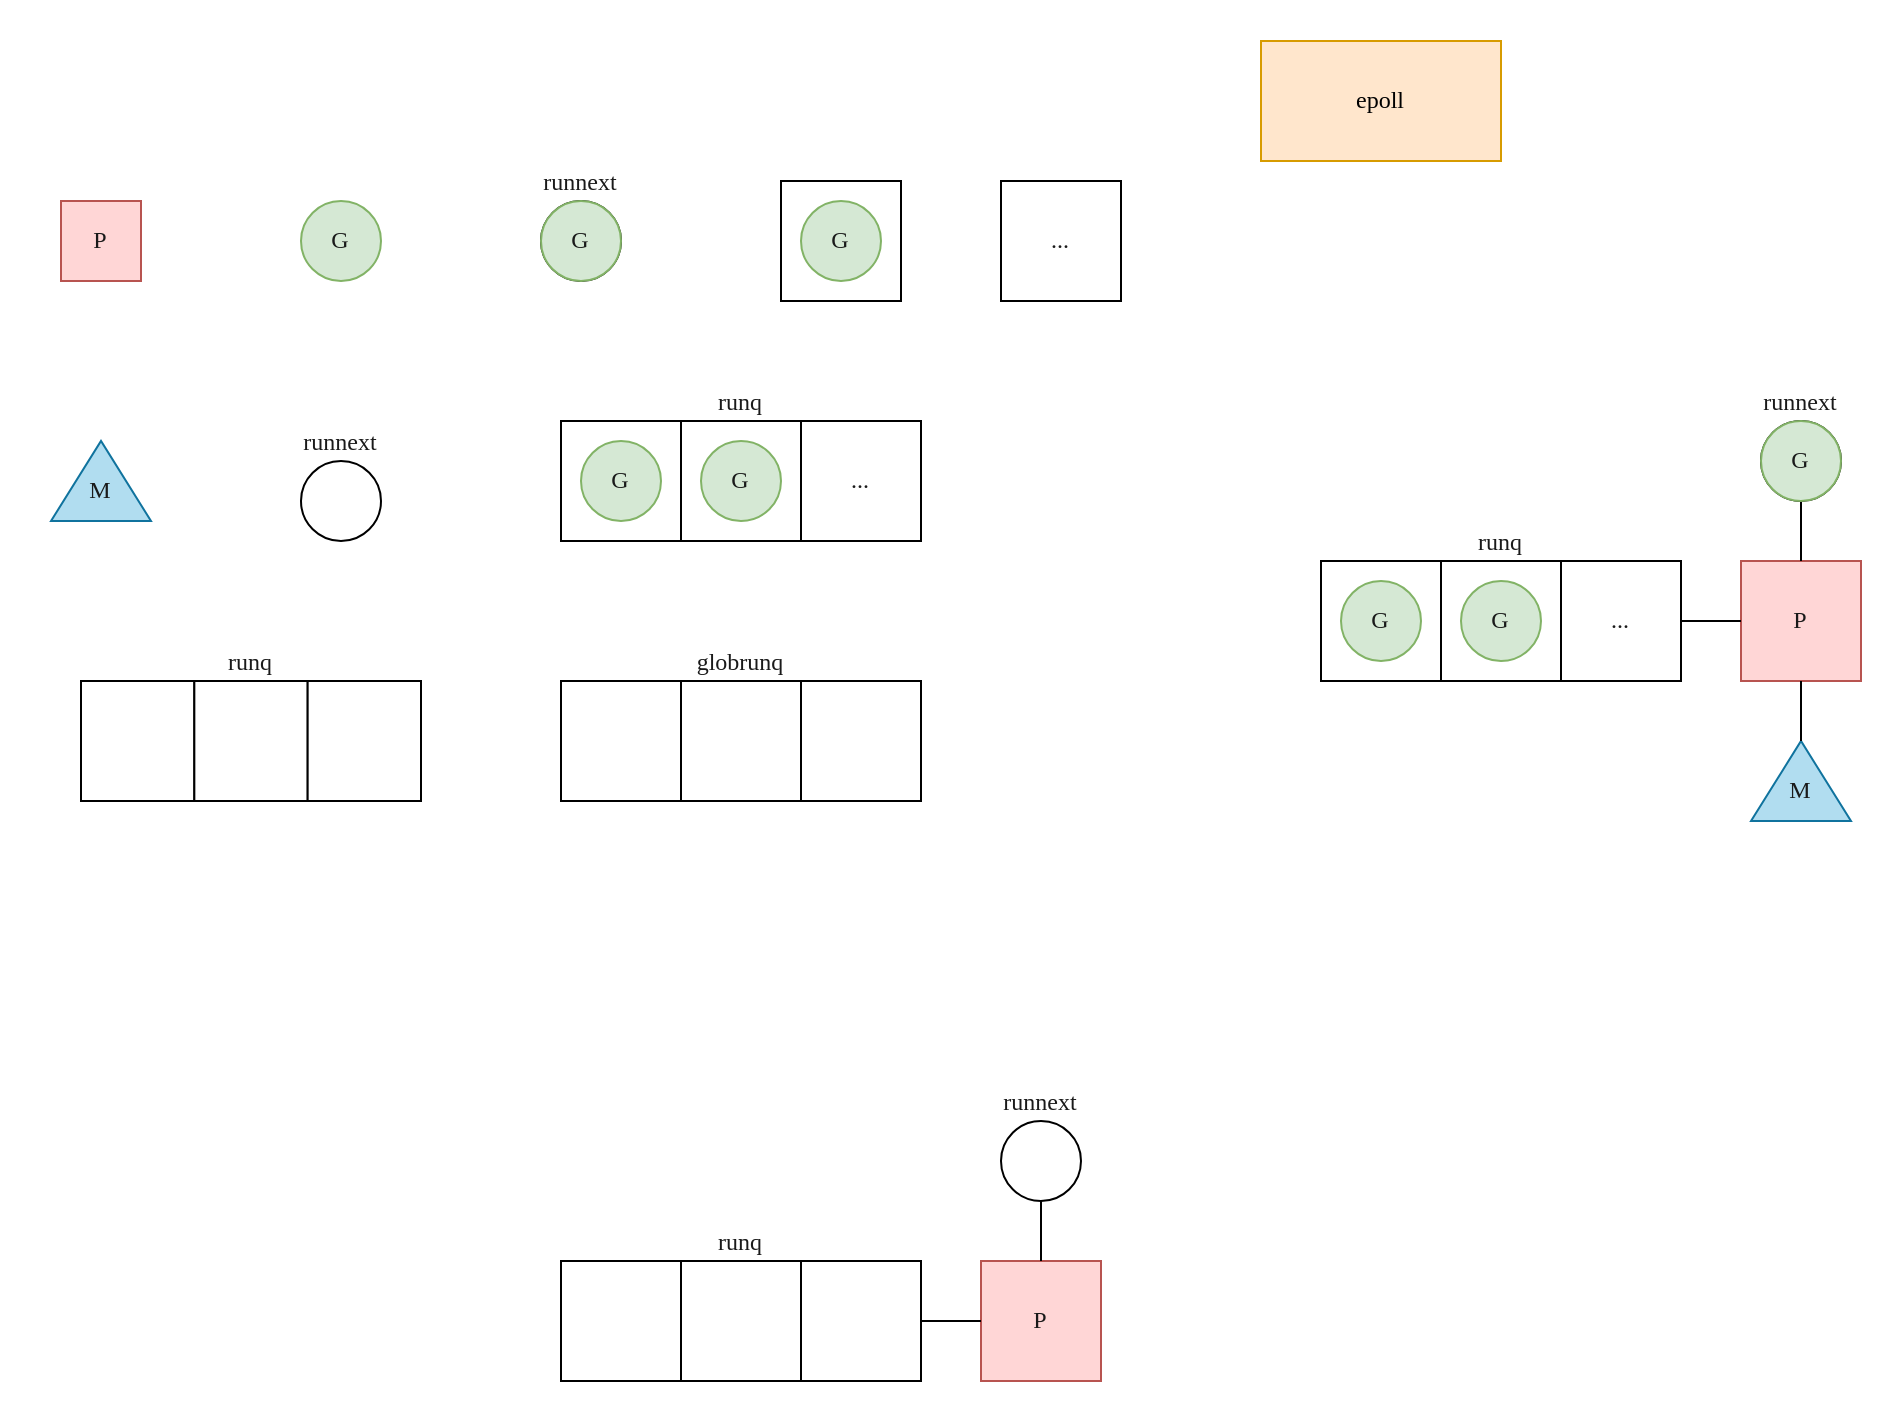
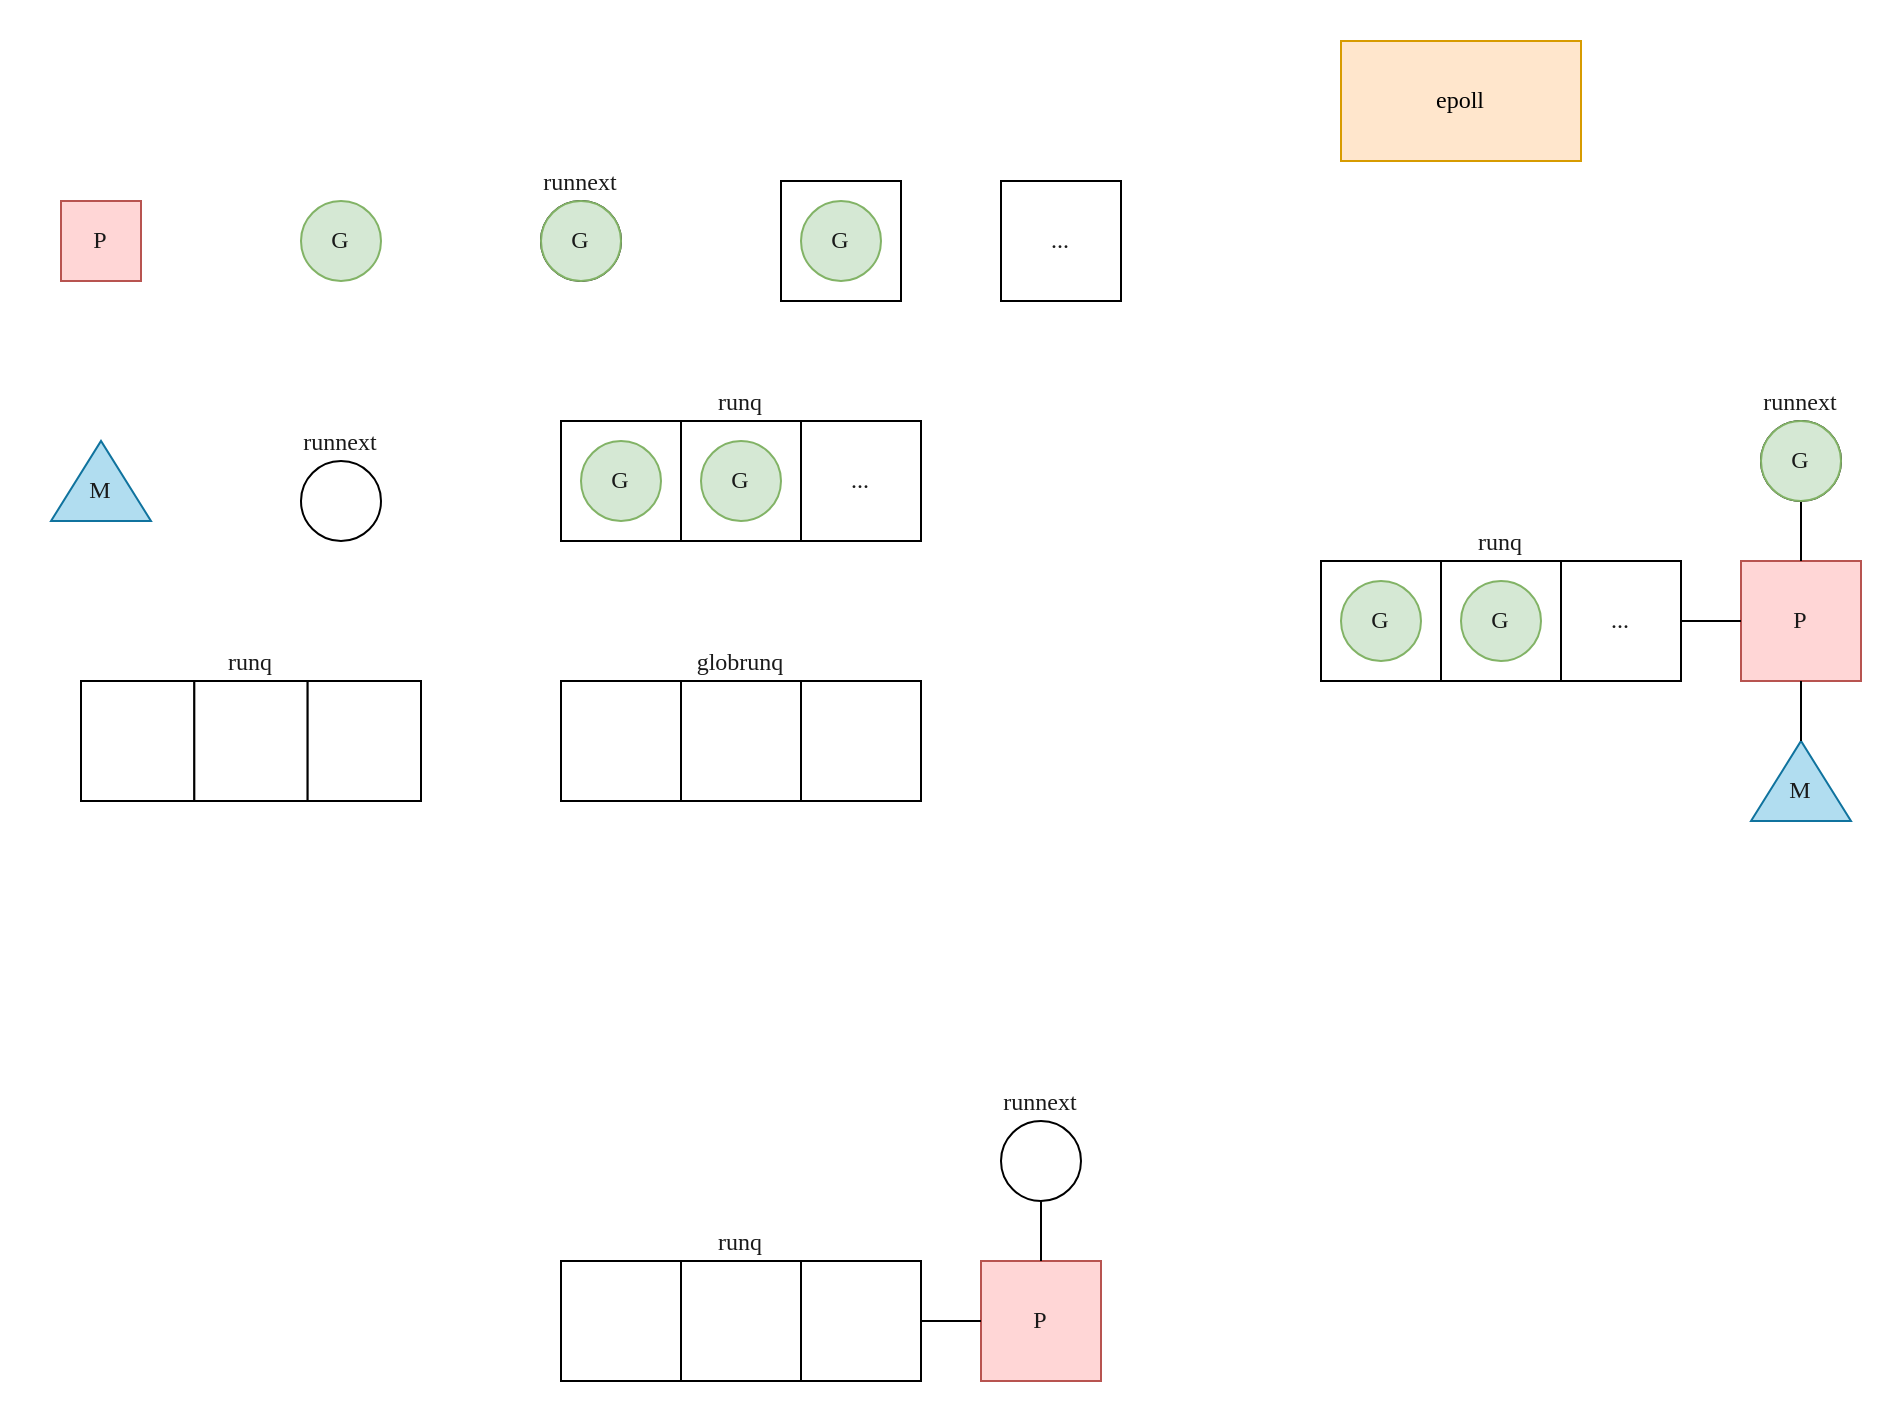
- <mxCell id="32" value="epoll" style="rounded=0;whiteSpace=wrap;html=1;fillColor=#ffe6cc;strokeColor=#d79b00;fontFamily=Source Code Pro;fontSource=https%3A%2F%2Ffonts.googleapis.com%2Fcss%3Ffamily%3DSource%2BCode%2BPro;" parent="1" vertex="1"><mxGeometry x="630" y="20" width="120" height="60" as="geometry" /></mxCell>
+ <mxCell id="32" value="epoll" style="rounded=0;whiteSpace=wrap;html=1;fillColor=#ffe6cc;strokeColor=#d79b00;fontFamily=Source Code Pro;fontSource=https%3A%2F%2Ffonts.googleapis.com%2Fcss%3Ffamily%3DSource%2BCode%2BPro;" parent="1" vertex="1"><mxGeometry x="670" y="20" width="120" height="60" as="geometry" /></mxCell>
